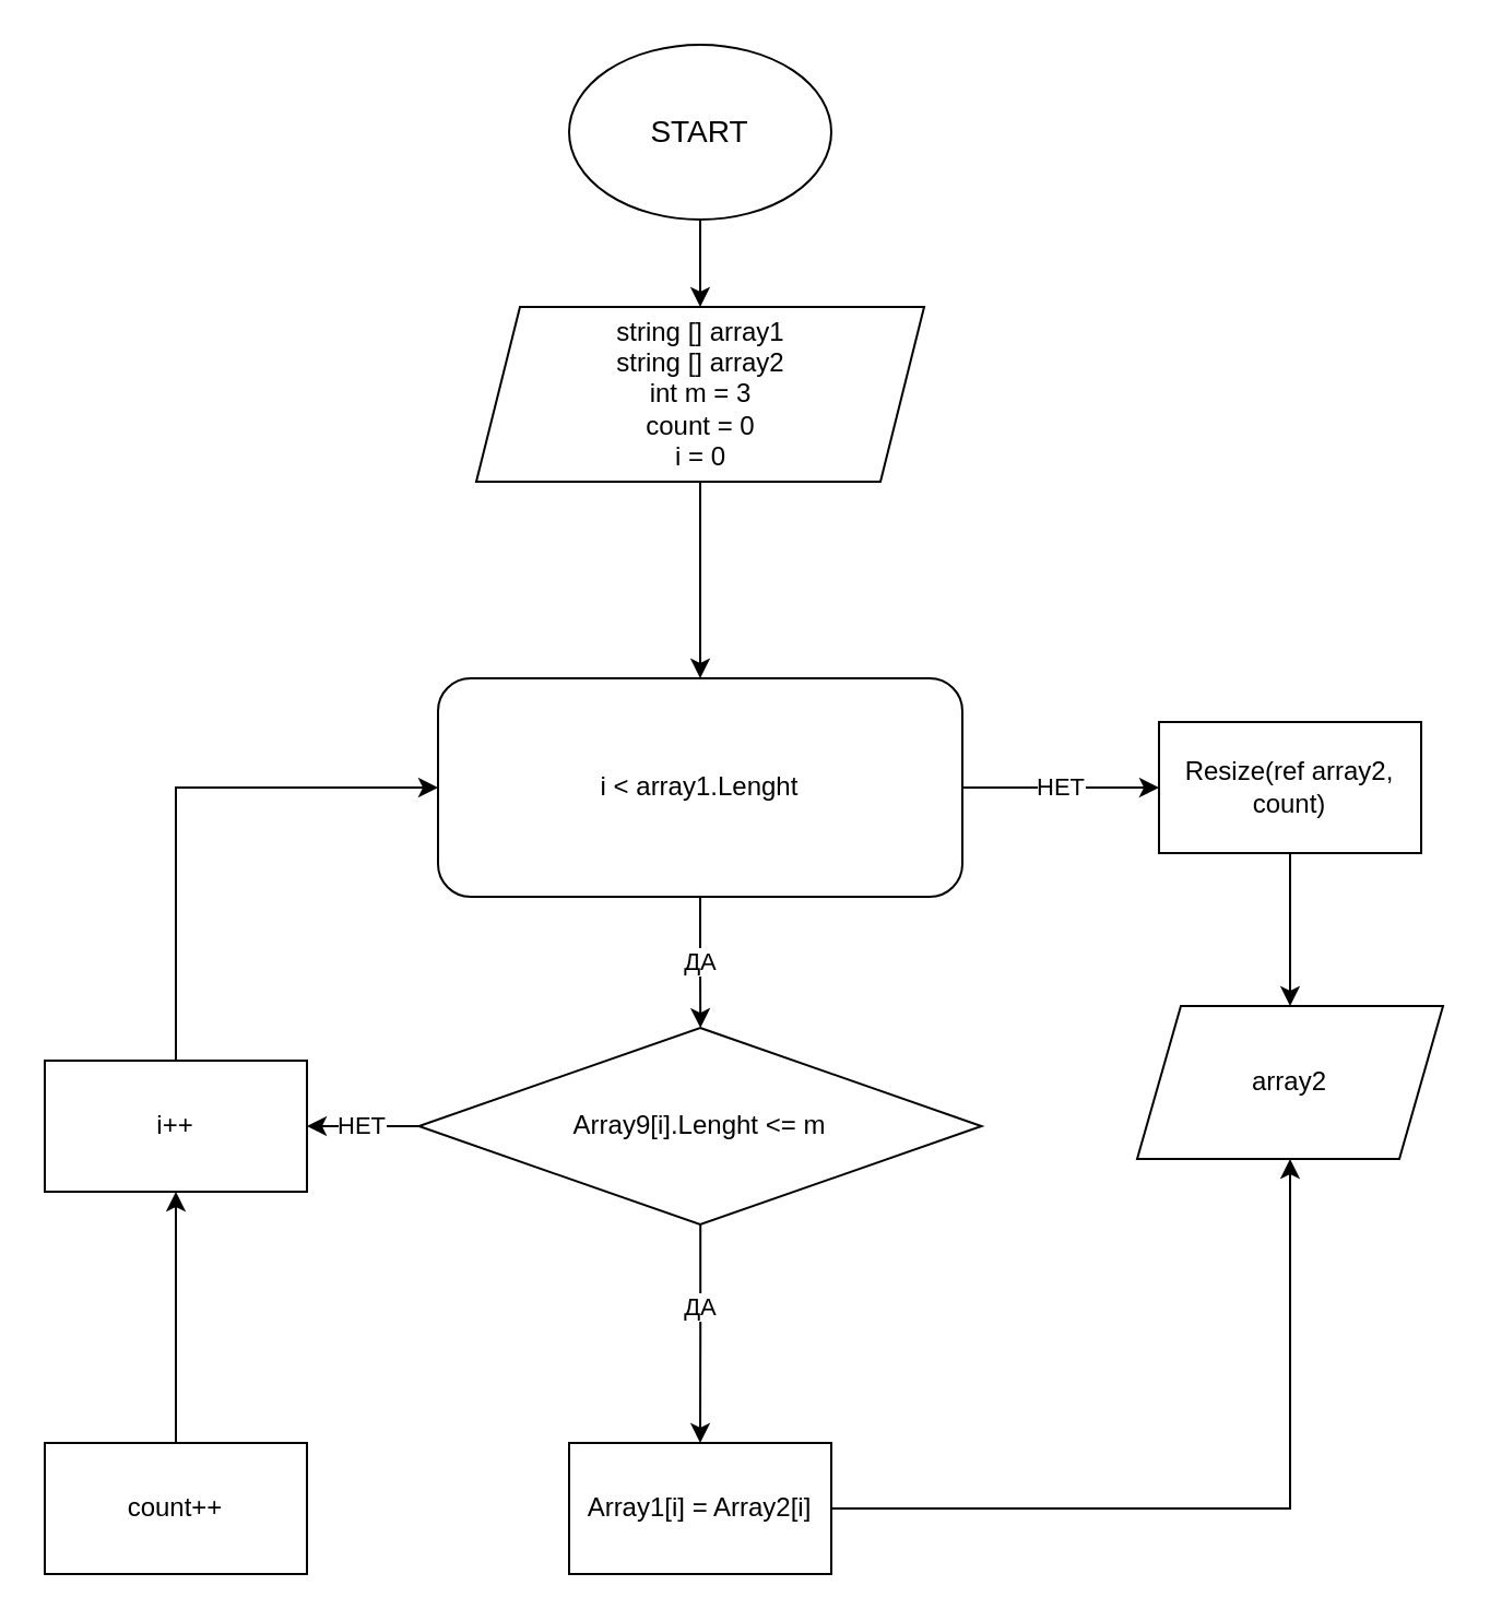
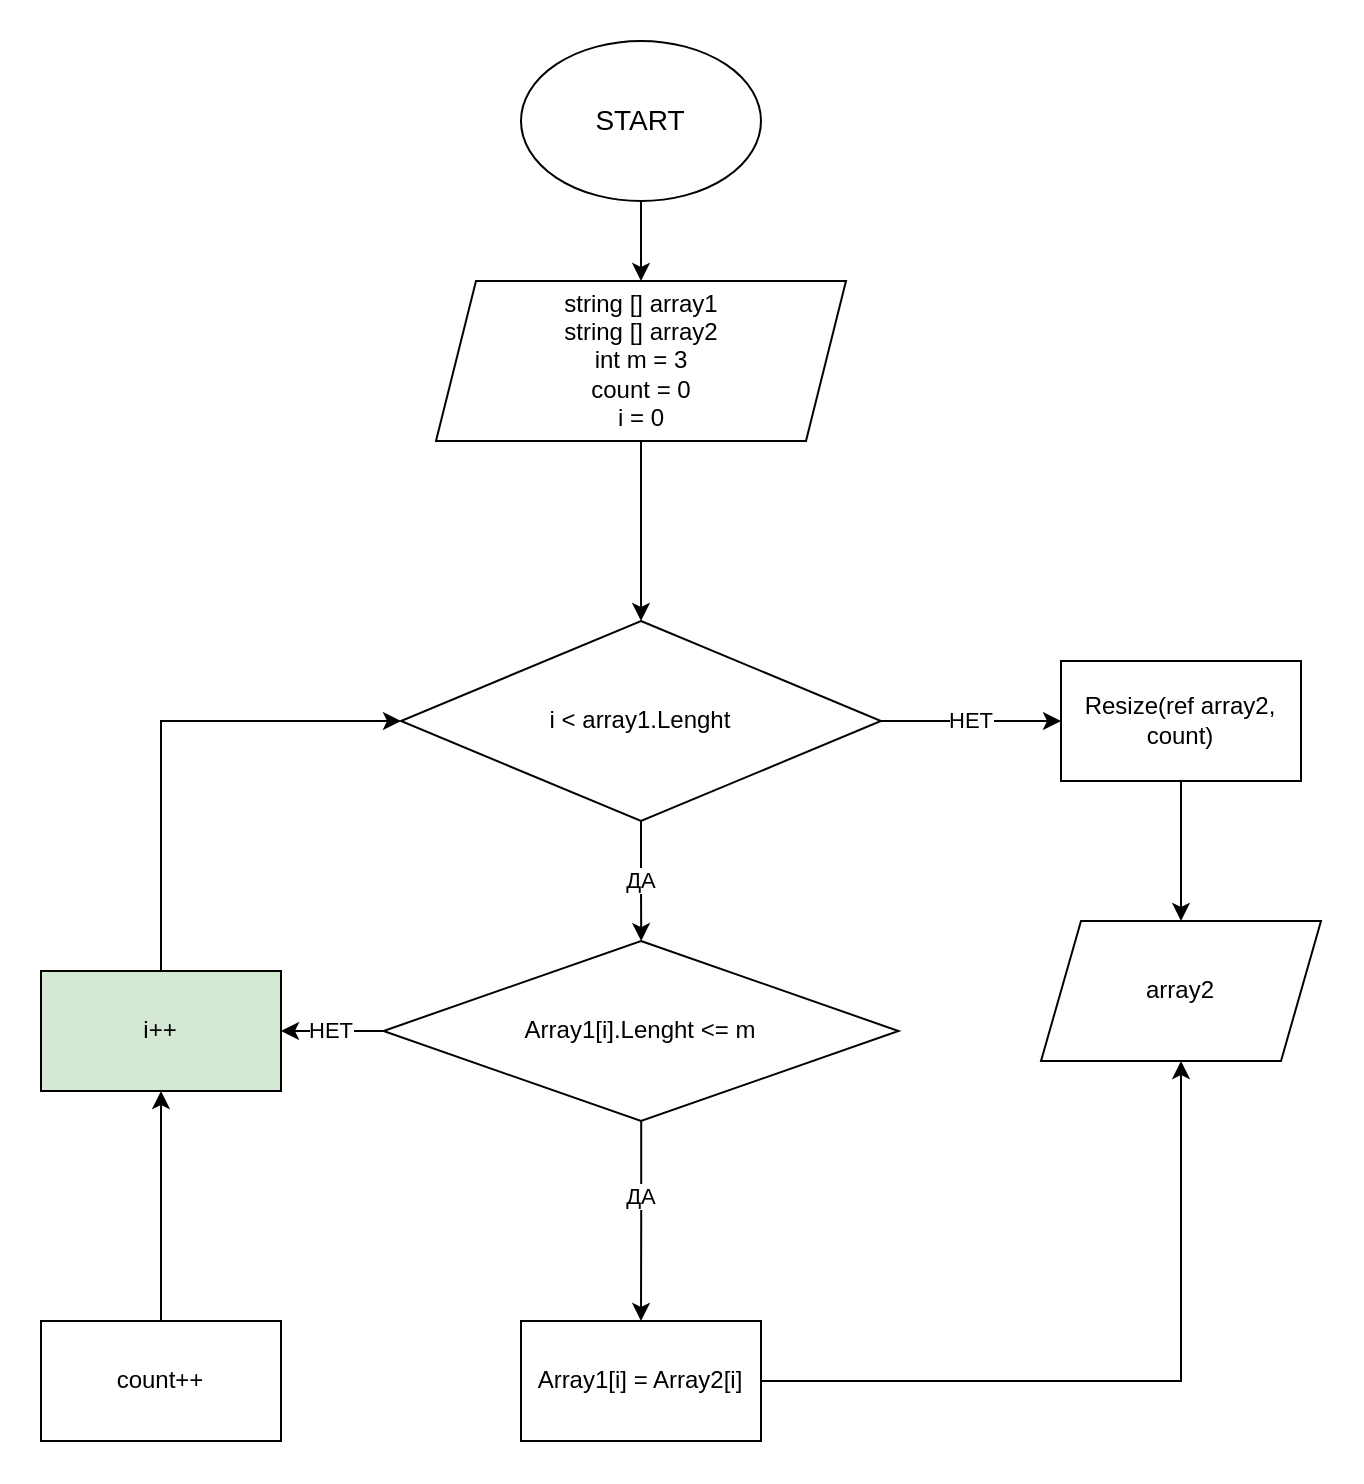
- <mxCell id="8" value="i &amp;lt; array1.Lenght" style="whiteSpace=wrap;html=1;rounded=1;" vertex="1" parent="1"><mxGeometry x="200" y="310" width="240" height="100" as="geometry" /></mxCell>
+ <mxCell id="8" value="i &amp;lt; array1.Lenght" style="rhombus;whiteSpace=wrap;html=1;" vertex="1" parent="1"><mxGeometry x="200" y="310" width="240" height="100" as="geometry" /></mxCell>
- <mxCell id="18" value="i++" style="rounded=0;whiteSpace=wrap;html=1;" vertex="1" parent="1"><mxGeometry x="20" y="485" width="120" height="60" as="geometry" /></mxCell>
+ <mxCell id="18" value="i++" style="rounded=0;whiteSpace=wrap;html=1;fillColor=#d5e8d4;" vertex="1" parent="1"><mxGeometry x="20" y="485" width="120" height="60" as="geometry" /></mxCell>
- <mxCell id="12" value="Array9[i].Lenght &amp;lt;= m" style="rhombus;whiteSpace=wrap;html=1;" vertex="1" parent="1"><mxGeometry x="191.25" y="470" width="257.5" height="90" as="geometry" /></mxCell>
+ <mxCell id="12" value="Array1[i].Lenght &amp;lt;= m" style="rhombus;whiteSpace=wrap;html=1;" vertex="1" parent="1"><mxGeometry x="191.25" y="470" width="257.5" height="90" as="geometry" /></mxCell>
